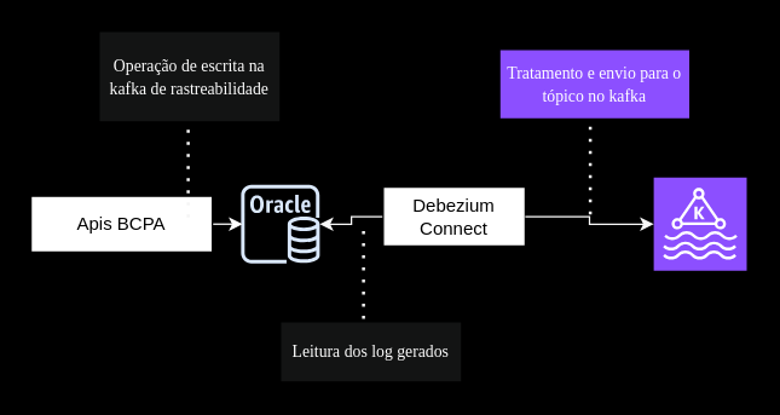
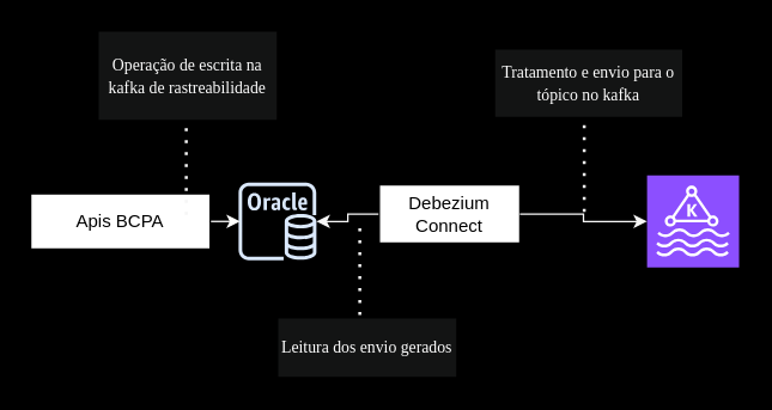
- <mxCell id="13" value="&lt;font face=&quot;Tahoma&quot; color=&quot;#ffffff&quot;&gt;&lt;span style=&quot;font-size: 11px;&quot;&gt;Tratamento e envio para o tópico no kafka&lt;/span&gt;&lt;/font&gt;" style="rounded=0;whiteSpace=wrap;html=1;fillColor=#8c4fff;" vertex="1" parent="1"><mxGeometry x="330" y="32" width="126" height="46" as="geometry" /></mxCell>
+ <mxCell id="13" value="&lt;font face=&quot;Tahoma&quot; color=&quot;#ffffff&quot;&gt;&lt;span style=&quot;font-size: 11px;&quot;&gt;Tratamento e envio para o tópico no kafka&lt;/span&gt;&lt;/font&gt;" style="rounded=0;whiteSpace=wrap;html=1;fillColor=#131414;" vertex="1" parent="1"><mxGeometry x="330" y="32" width="126" height="46" as="geometry" /></mxCell>
- <mxCell id="11" value="&lt;font face=&quot;Tahoma&quot; color=&quot;#ffffff&quot;&gt;&lt;span style=&quot;font-size: 11px;&quot;&gt;Leitura dos log gerados&lt;br&gt;&lt;/span&gt;&lt;/font&gt;" style="rounded=0;whiteSpace=wrap;html=1;fillColor=#131414;" vertex="1" parent="1"><mxGeometry x="185" y="212" width="120" height="40" as="geometry" /></mxCell>
+ <mxCell id="11" value="&lt;font face=&quot;Tahoma&quot; color=&quot;#ffffff&quot;&gt;&lt;span style=&quot;font-size: 11px;&quot;&gt;Leitura dos envio gerados&lt;br&gt;&lt;/span&gt;&lt;/font&gt;" style="rounded=0;whiteSpace=wrap;html=1;fillColor=#131414;" vertex="1" parent="1"><mxGeometry x="185" y="212" width="120" height="40" as="geometry" /></mxCell>
